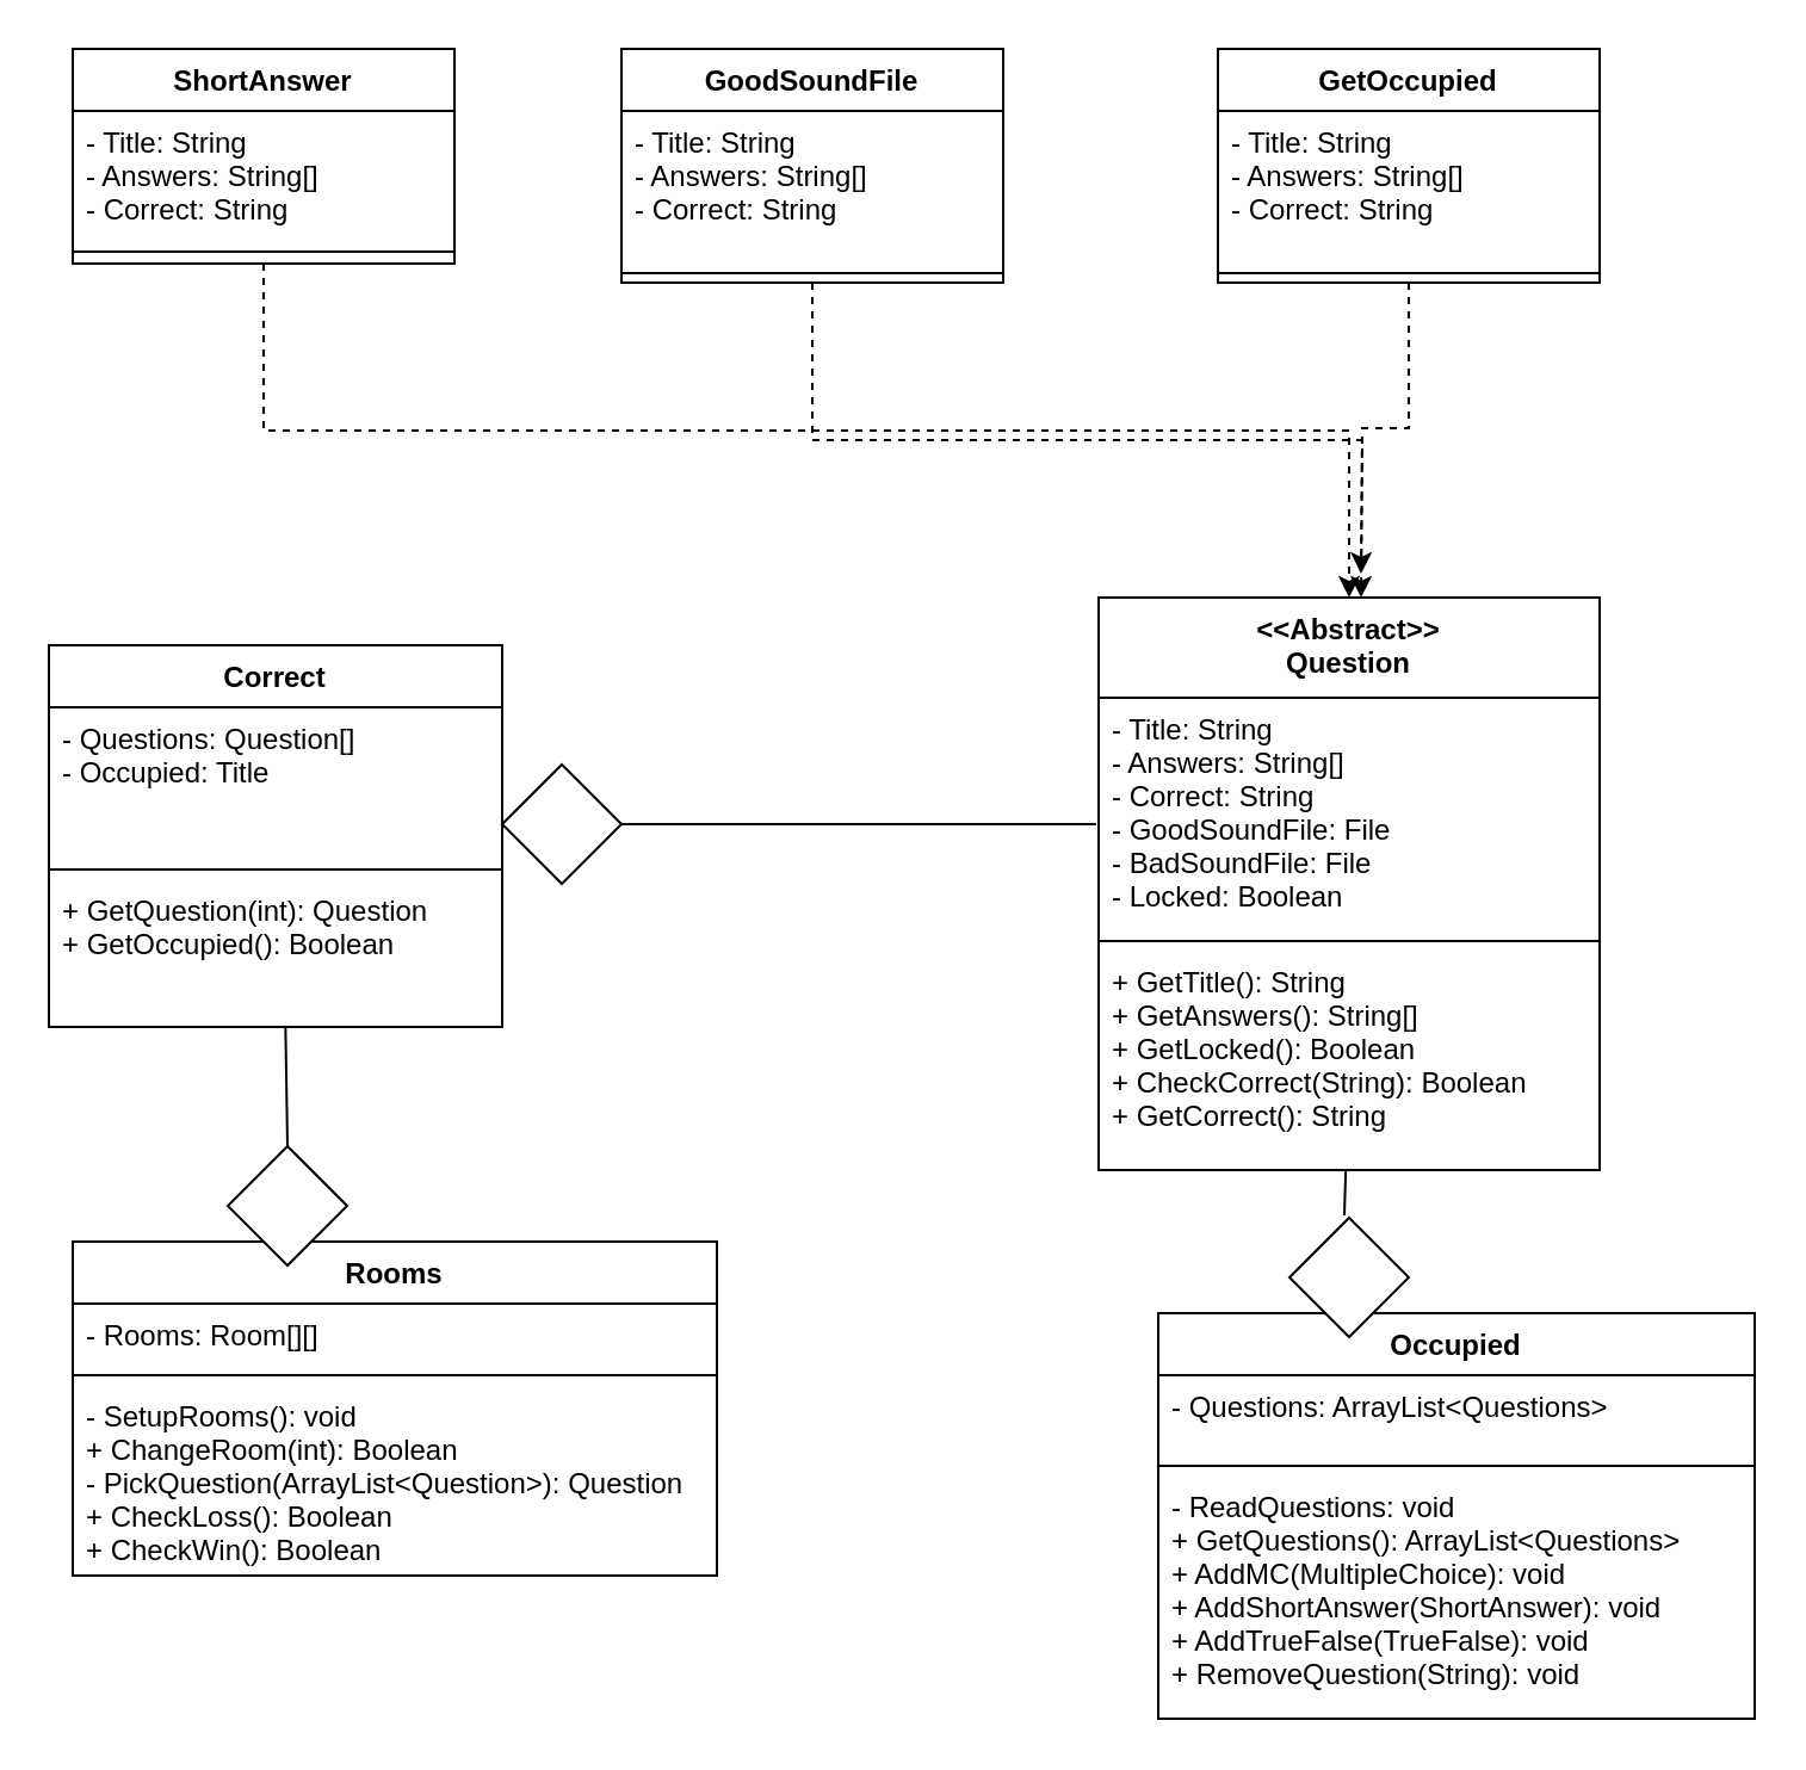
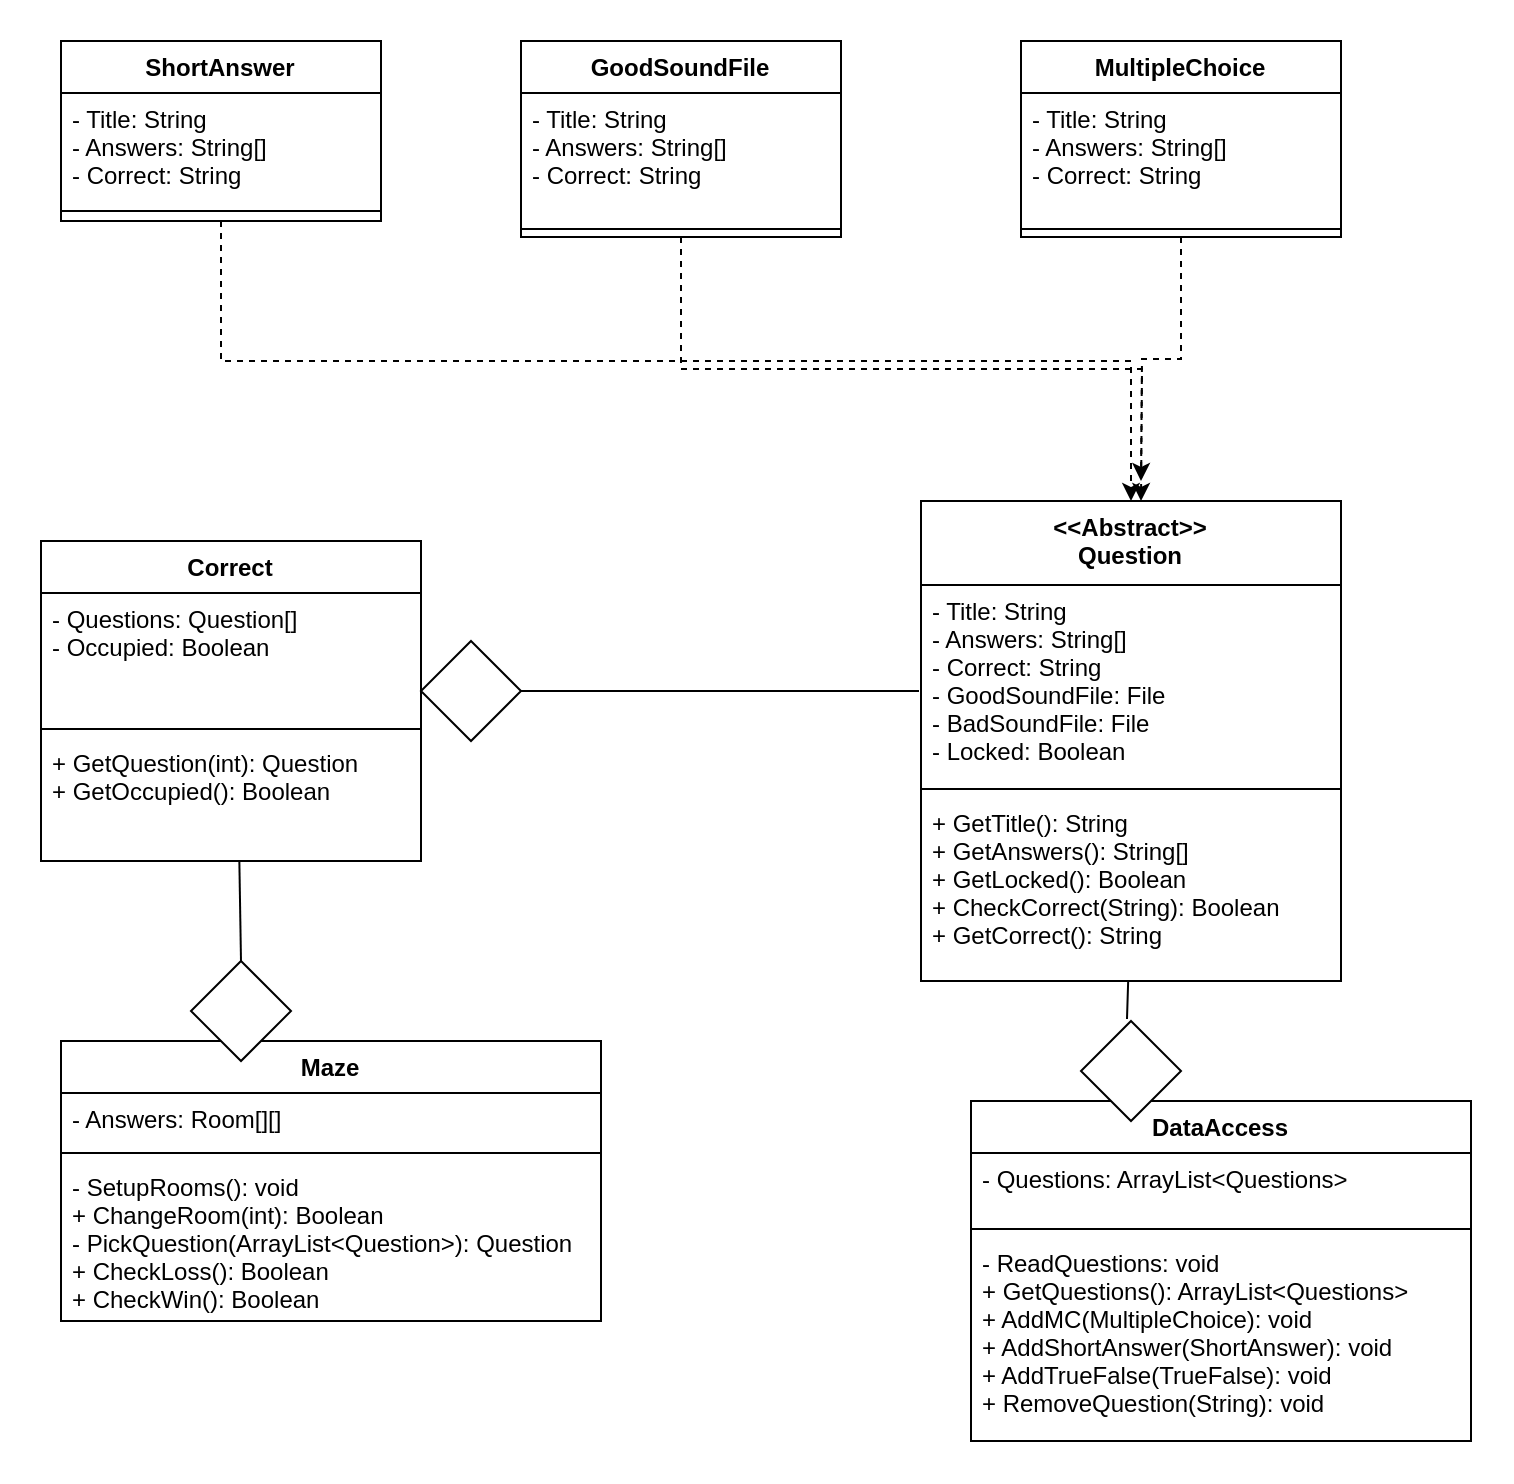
- <mxCell id="27" value="GetOccupied" style="swimlane;fontStyle=1;align=center;verticalAlign=top;childLayout=stackLayout;horizontal=1;startSize=26;horizontalStack=0;resizeParent=1;resizeParentMax=0;resizeLast=0;collapsible=1;marginBottom=0;" parent="1" vertex="1"><mxGeometry x="510" y="20" width="160" height="98" as="geometry" /></mxCell>
+ <mxCell id="27" value="MultipleChoice" style="swimlane;fontStyle=1;align=center;verticalAlign=top;childLayout=stackLayout;horizontal=1;startSize=26;horizontalStack=0;resizeParent=1;resizeParentMax=0;resizeLast=0;collapsible=1;marginBottom=0;" parent="1" vertex="1"><mxGeometry x="510" y="20" width="160" height="98" as="geometry" /></mxCell>
- <mxCell id="7" value="- Questions: Question[]&#10;- Occupied: Title" style="text;strokeColor=none;fillColor=none;align=left;verticalAlign=top;spacingLeft=4;spacingRight=4;overflow=hidden;rotatable=0;points=[[0,0.5],[1,0.5]];portConstraint=eastwest;" parent="6" vertex="1"><mxGeometry y="26" width="190" height="64" as="geometry" /></mxCell>
+ <mxCell id="7" value="- Questions: Question[]&#10;- Occupied: Boolean" style="text;strokeColor=none;fillColor=none;align=left;verticalAlign=top;spacingLeft=4;spacingRight=4;overflow=hidden;rotatable=0;points=[[0,0.5],[1,0.5]];portConstraint=eastwest;" parent="6" vertex="1"><mxGeometry y="26" width="190" height="64" as="geometry" /></mxCell>
- <mxCell id="2" value="Rooms" style="swimlane;fontStyle=1;align=center;verticalAlign=top;childLayout=stackLayout;horizontal=1;startSize=26;horizontalStack=0;resizeParent=1;resizeParentMax=0;resizeLast=0;collapsible=1;marginBottom=0;" parent="1" vertex="1"><mxGeometry x="30" y="520" width="270" height="140" as="geometry" /></mxCell>
+ <mxCell id="2" value="Maze" style="swimlane;fontStyle=1;align=center;verticalAlign=top;childLayout=stackLayout;horizontal=1;startSize=26;horizontalStack=0;resizeParent=1;resizeParentMax=0;resizeLast=0;collapsible=1;marginBottom=0;" parent="1" vertex="1"><mxGeometry x="30" y="520" width="270" height="140" as="geometry" /></mxCell>
- <mxCell id="3" value="- Rooms: Room[][]" style="text;strokeColor=none;fillColor=none;align=left;verticalAlign=top;spacingLeft=4;spacingRight=4;overflow=hidden;rotatable=0;points=[[0,0.5],[1,0.5]];portConstraint=eastwest;" parent="2" vertex="1"><mxGeometry y="26" width="270" height="26" as="geometry" /></mxCell>
+ <mxCell id="3" value="- Answers: Room[][]" style="text;strokeColor=none;fillColor=none;align=left;verticalAlign=top;spacingLeft=4;spacingRight=4;overflow=hidden;rotatable=0;points=[[0,0.5],[1,0.5]];portConstraint=eastwest;" parent="2" vertex="1"><mxGeometry y="26" width="270" height="26" as="geometry" /></mxCell>
- <mxCell id="30" value="Occupied" style="swimlane;fontStyle=1;align=center;verticalAlign=top;childLayout=stackLayout;horizontal=1;startSize=26;horizontalStack=0;resizeParent=1;resizeParentMax=0;resizeLast=0;collapsible=1;marginBottom=0;" parent="1" vertex="1"><mxGeometry x="485" y="550" width="250" height="170" as="geometry" /></mxCell>
+ <mxCell id="30" value="DataAccess" style="swimlane;fontStyle=1;align=center;verticalAlign=top;childLayout=stackLayout;horizontal=1;startSize=26;horizontalStack=0;resizeParent=1;resizeParentMax=0;resizeLast=0;collapsible=1;marginBottom=0;" parent="1" vertex="1"><mxGeometry x="485" y="550" width="250" height="170" as="geometry" /></mxCell>
